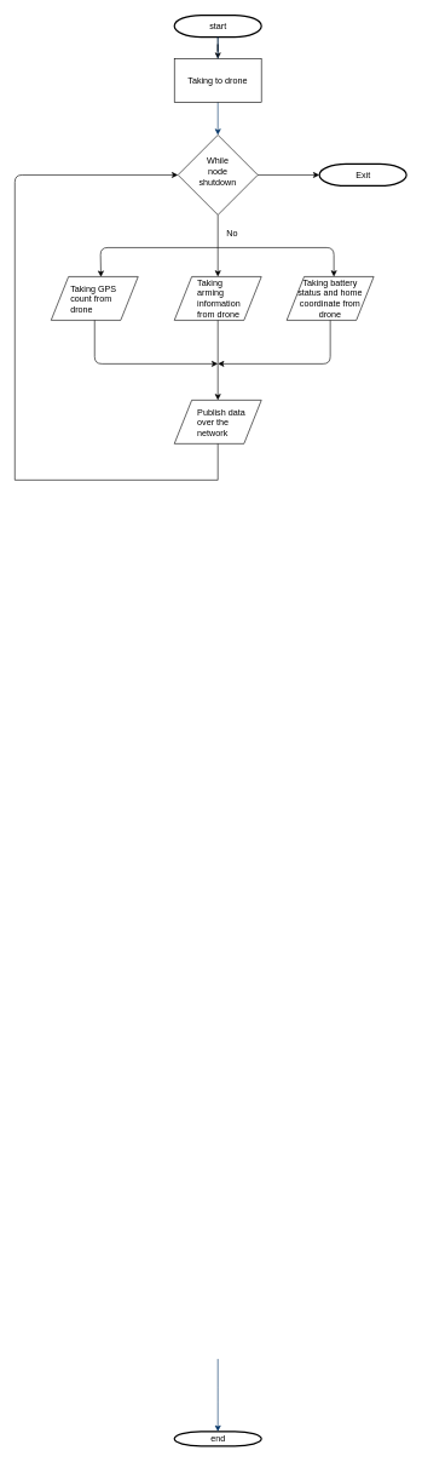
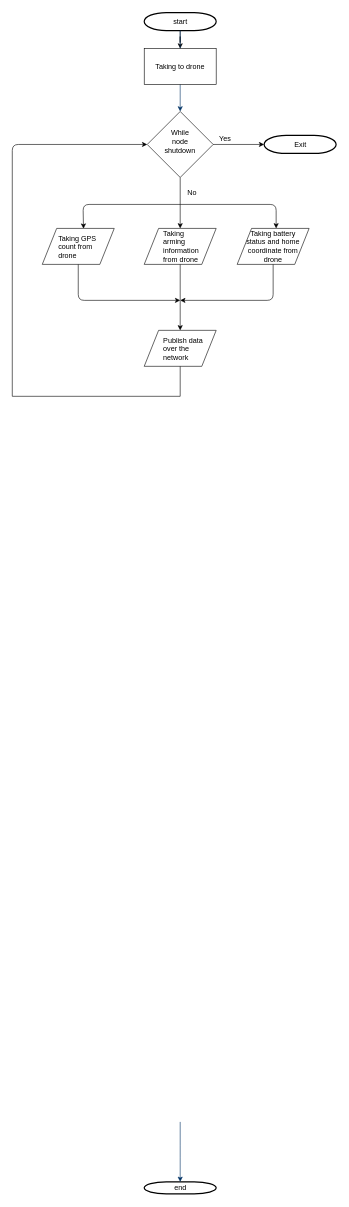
+ <mxCell id="12" value="Yes" style="text;html=1;strokeColor=none;fillColor=none;align=center;verticalAlign=middle;whiteSpace=wrap;rounded=0;" parent="1" vertex="1"><mxGeometry x="355" y="220" width="40" height="20" as="geometry" /></mxCell>
